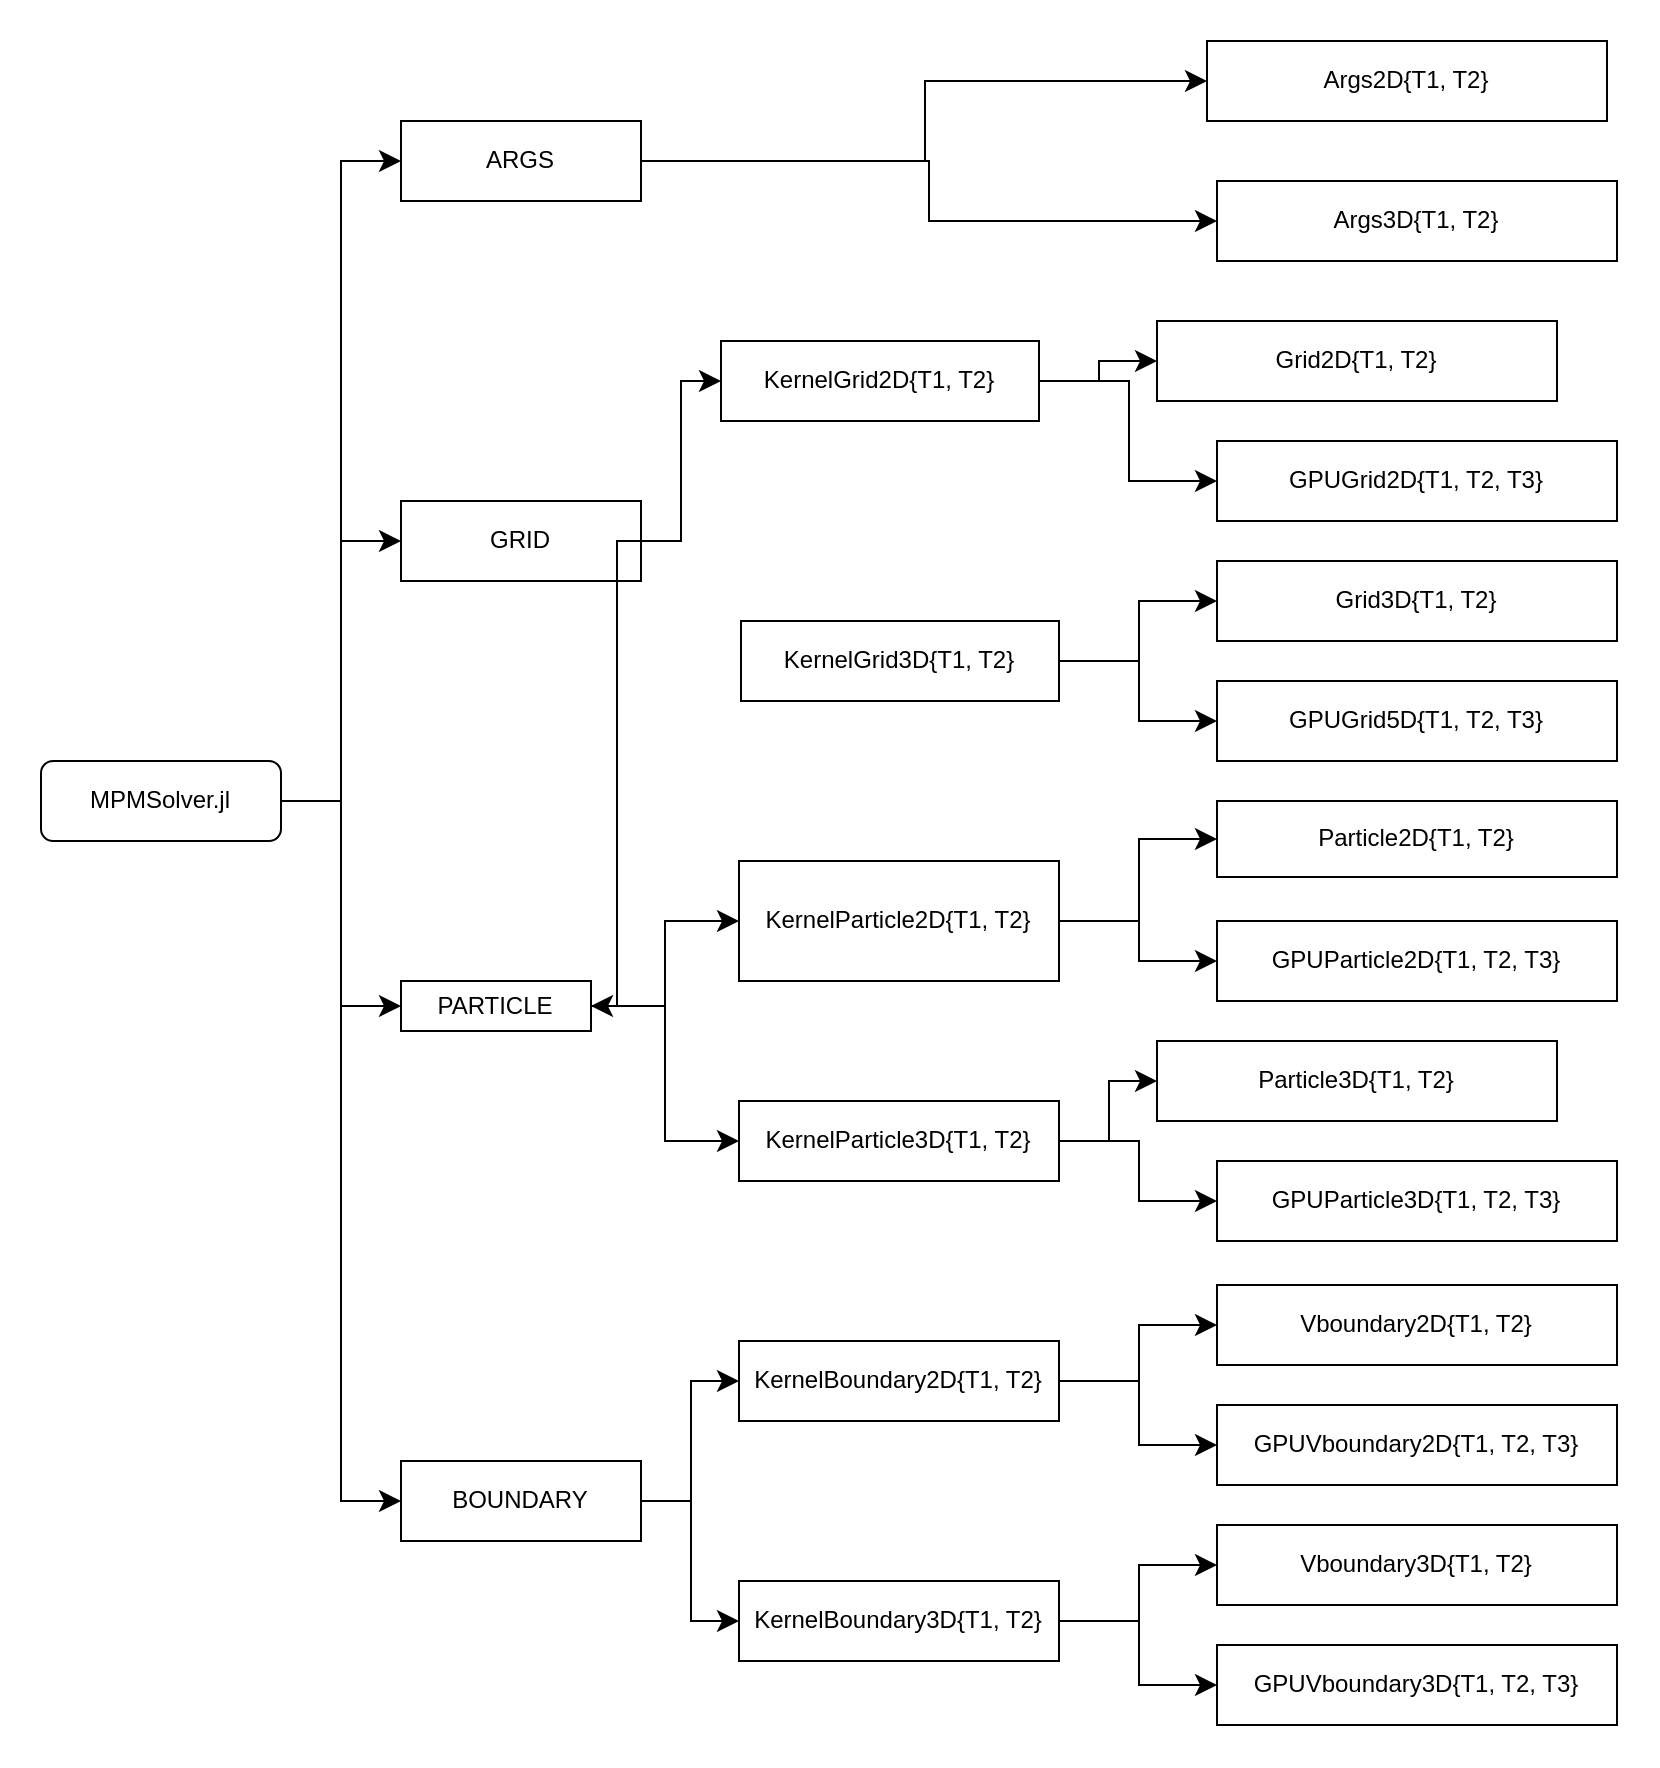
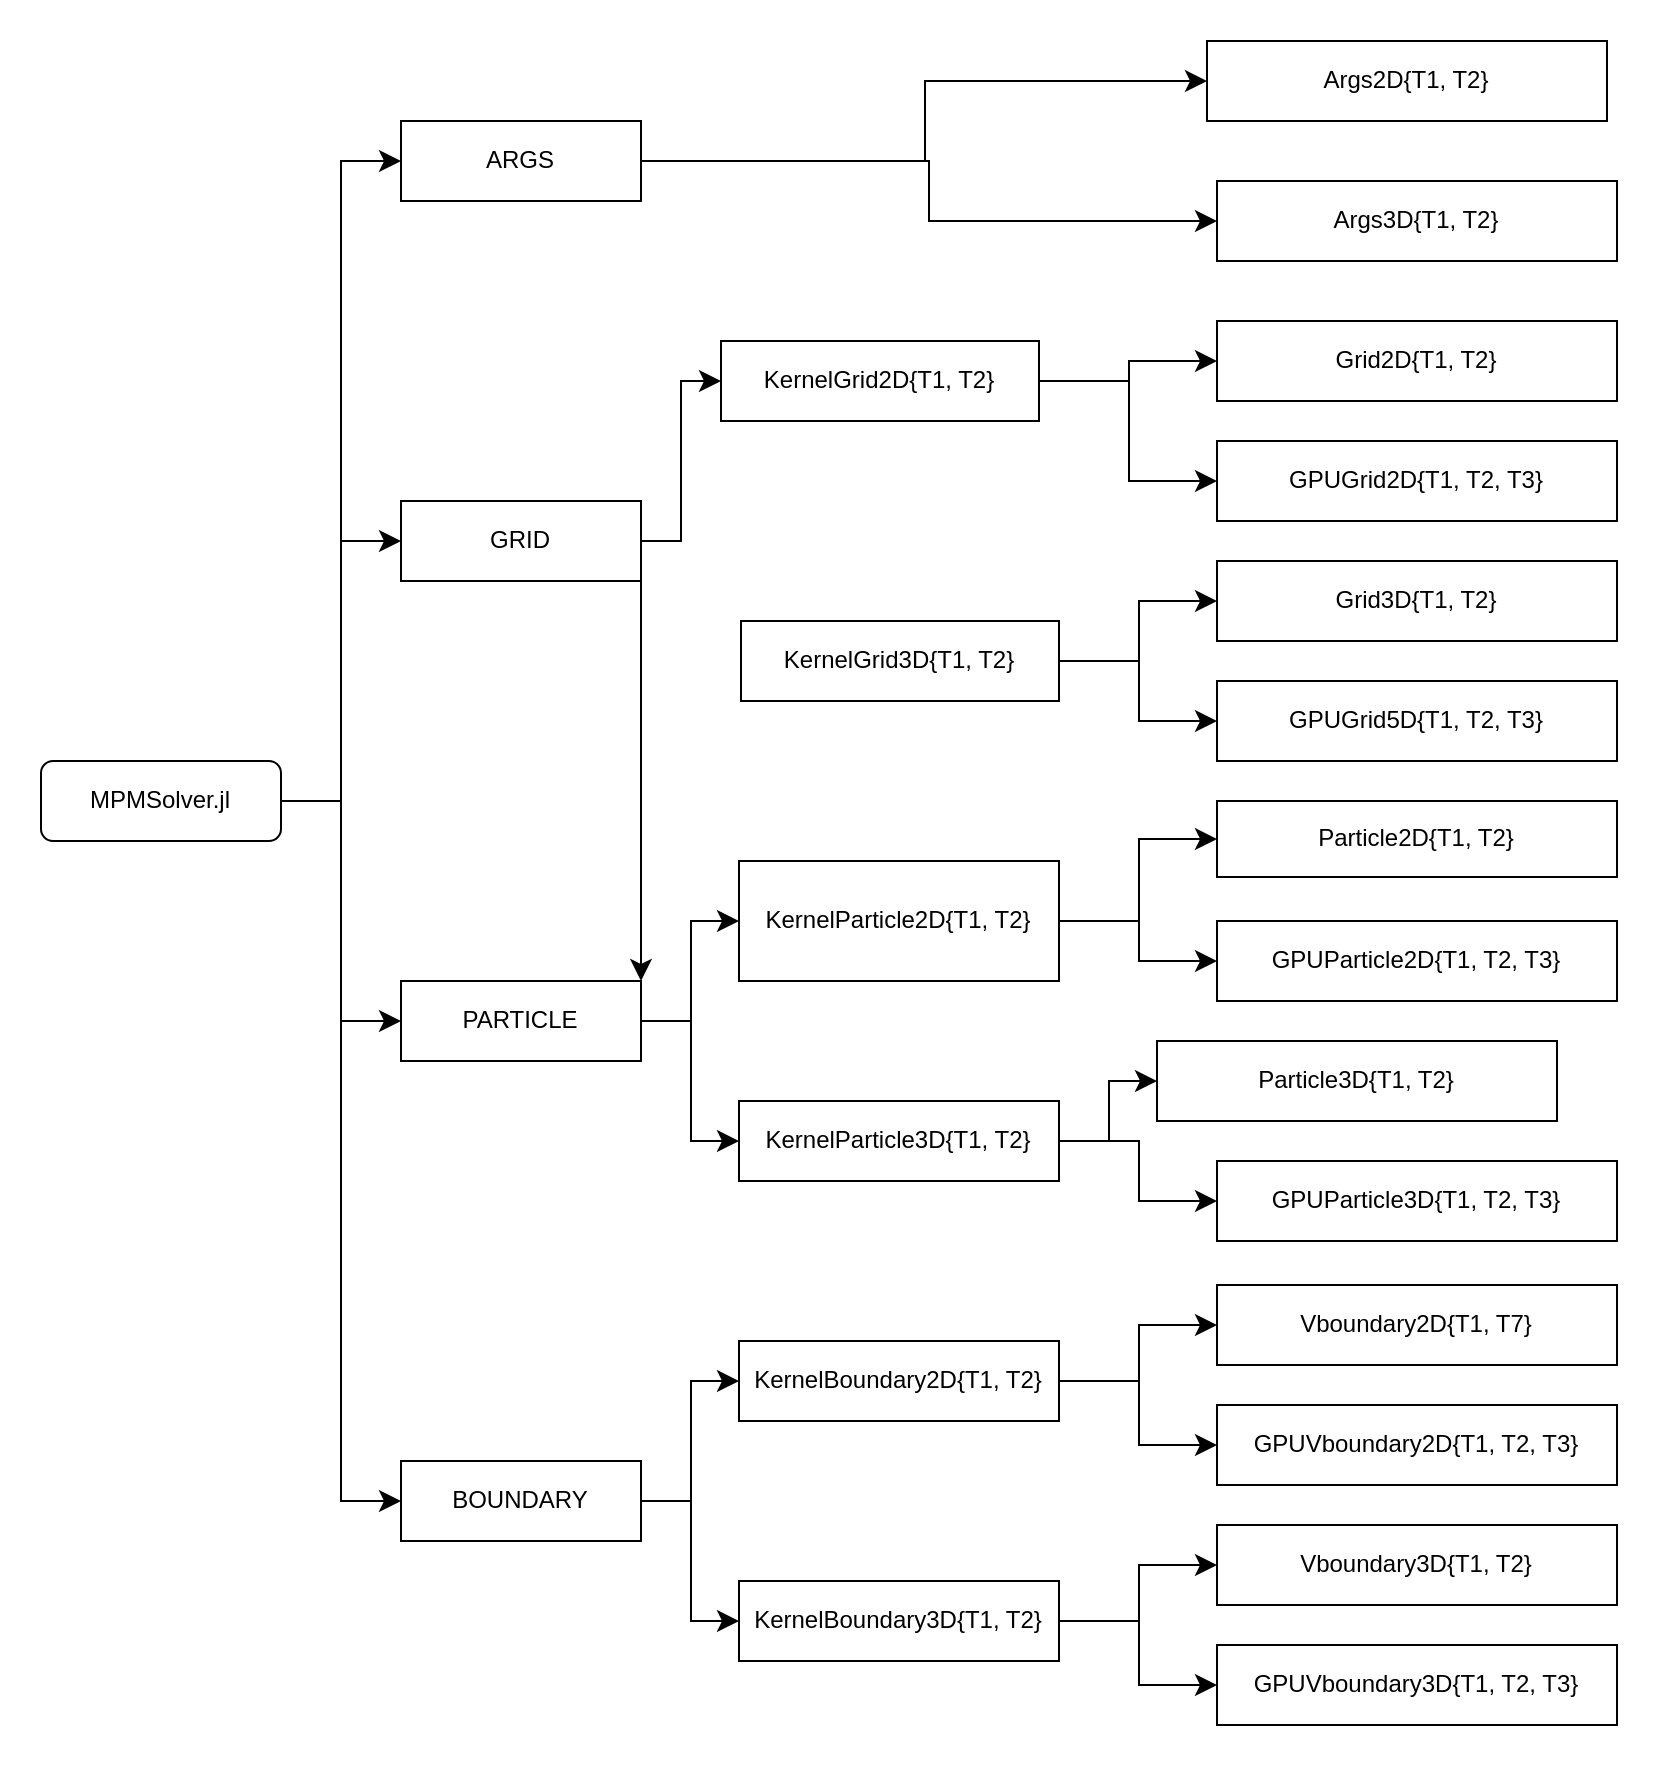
- <mxCell id="13" value="Grid2D{T1, T2}" style="rounded=0;whiteSpace=wrap;html=1;" vertex="1" parent="1"><mxGeometry x="578" y="160" width="200" height="40" as="geometry" /></mxCell>
+ <mxCell id="13" value="Grid2D{T1, T2}" style="rounded=0;whiteSpace=wrap;html=1;" vertex="1" parent="1"><mxGeometry x="608" y="160" width="200" height="40" as="geometry" /></mxCell>
- <mxCell id="4" value="PARTICLE" style="rounded=0;whiteSpace=wrap;html=1;" vertex="1" parent="1"><mxGeometry x="200" y="490" width="95" height="25" as="geometry" /></mxCell>
+ <mxCell id="4" value="PARTICLE" style="rounded=0;whiteSpace=wrap;html=1;" vertex="1" parent="1"><mxGeometry x="200" y="490" width="120" height="40" as="geometry" /></mxCell>
- <mxCell id="21" value="Vboundary2D{T1, T2}" style="rounded=0;whiteSpace=wrap;html=1;" vertex="1" parent="1"><mxGeometry x="608" y="642" width="200" height="40" as="geometry" /></mxCell>
+ <mxCell id="21" value="Vboundary2D{T1, T7}" style="rounded=0;whiteSpace=wrap;html=1;" vertex="1" parent="1"><mxGeometry x="608" y="642" width="200" height="40" as="geometry" /></mxCell>
